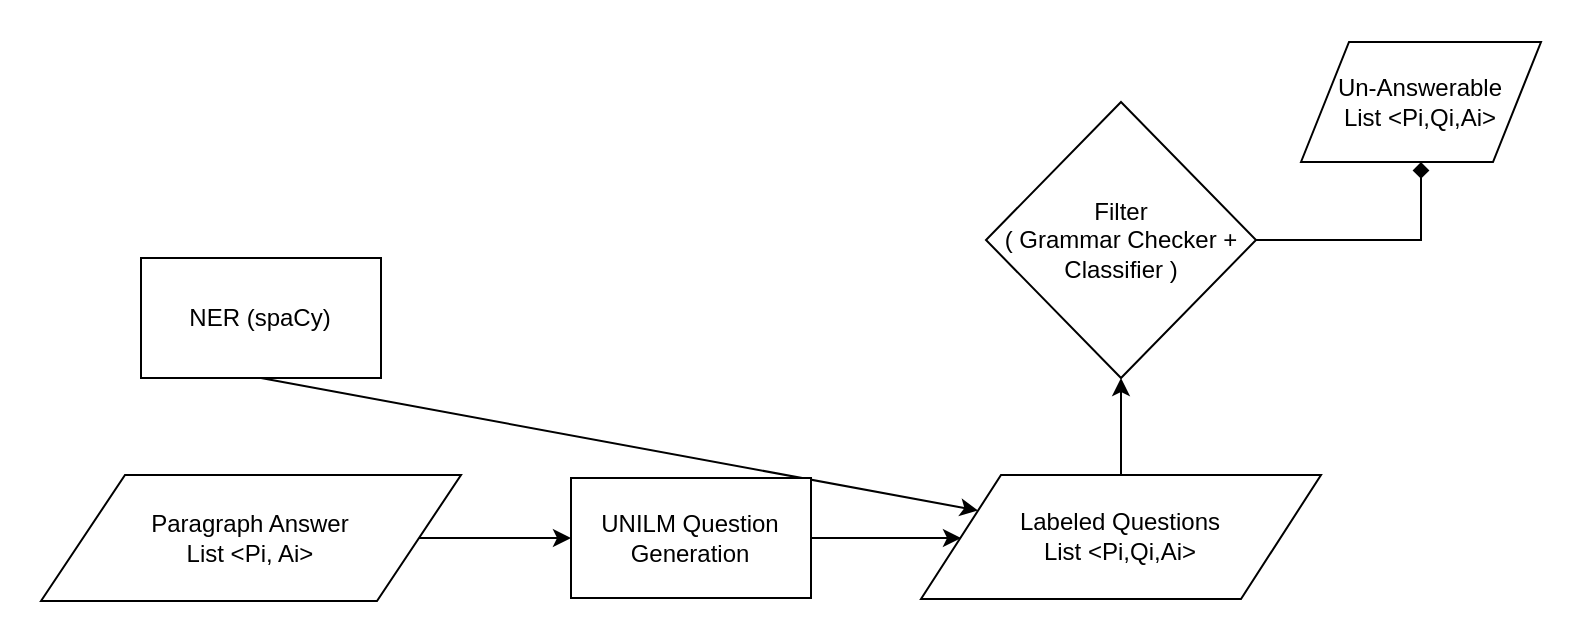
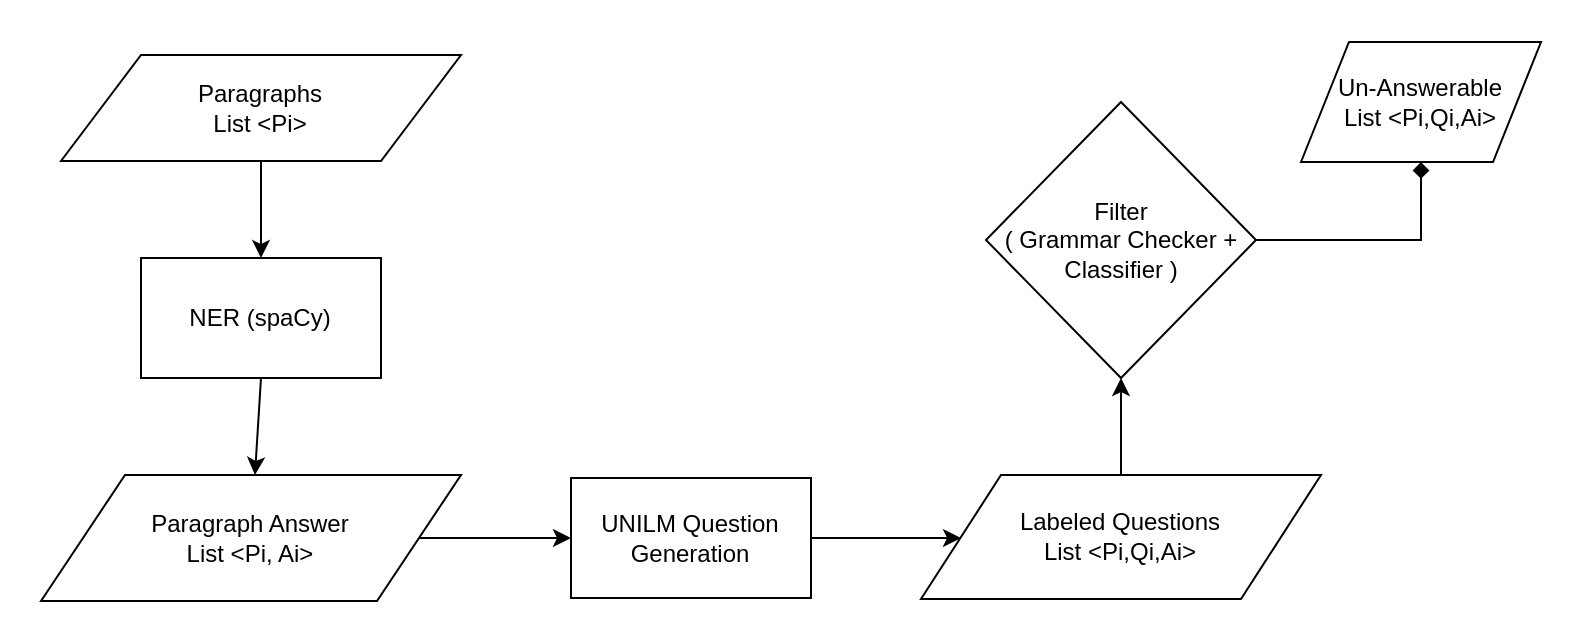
+ <mxCell id="3" value="Paragraphs &lt;br&gt;List &amp;lt;Pi&amp;gt;" style="shape=parallelogram;perimeter=parallelogramPerimeter;whiteSpace=wrap;html=1;" parent="1" vertex="1"><mxGeometry x="30" y="27" width="200" height="53" as="geometry" /></mxCell>
+ <mxCell id="2" style="edgeStyle=orthogonalEdgeStyle;rounded=0;orthogonalLoop=1;jettySize=auto;html=1;" edge="1" parent="1" source="3" target="4"><mxGeometry relative="1" as="geometry" /></mxCell>
- <mxCell id="9" value="" style="endArrow=classic;html=1;exitX=0.5;exitY=1;exitDx=0;exitDy=0;" parent="1" source="4" target="14" edge="1"><mxGeometry width="50" height="50" relative="1" as="geometry"><mxPoint x="170" y="137" as="sourcePoint" /><mxPoint x="230" y="137" as="targetPoint" /></mxGeometry></mxCell>
+ <mxCell id="9" value="" style="endArrow=classic;html=1;exitX=0.5;exitY=1;exitDx=0;exitDy=0;" parent="1" source="4" target="6" edge="1"><mxGeometry width="50" height="50" relative="1" as="geometry"><mxPoint x="170" y="137" as="sourcePoint" /><mxPoint x="230" y="137" as="targetPoint" /></mxGeometry></mxCell>
